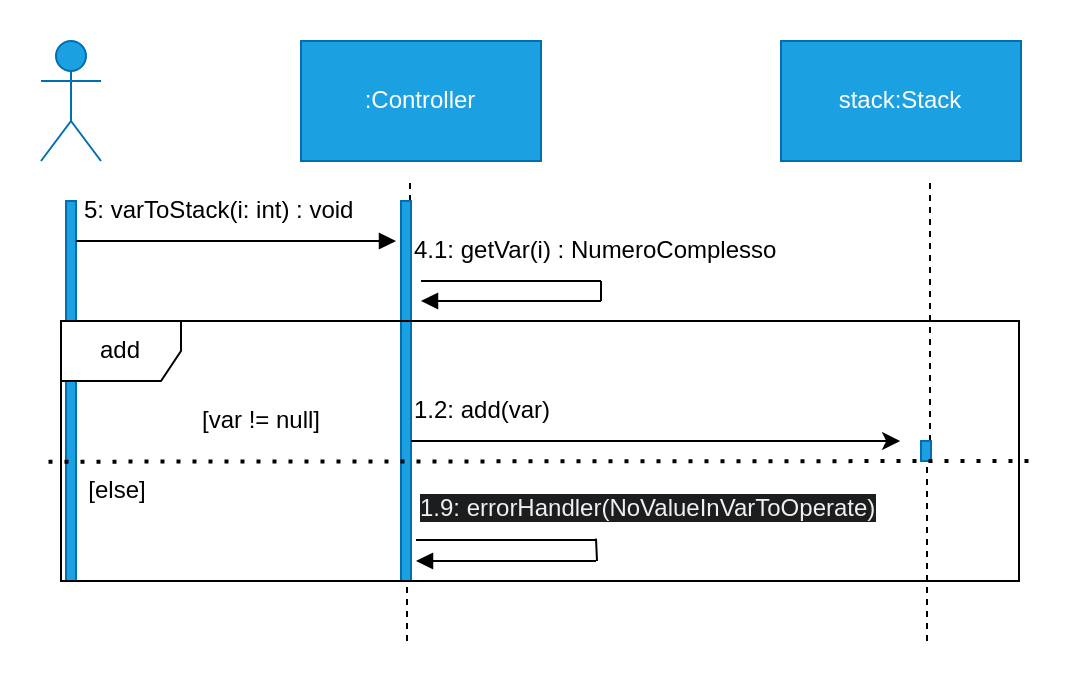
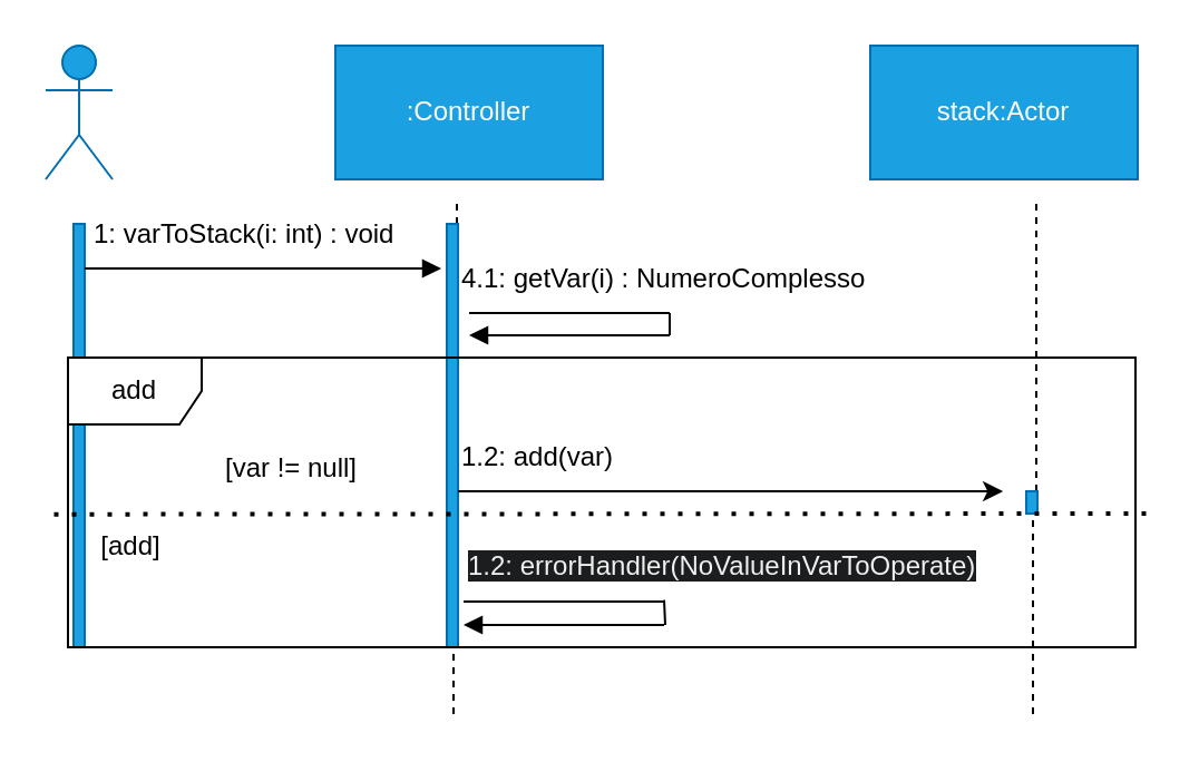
- <mxCell id="10" value="stack:Stack" style="rounded=0;whiteSpace=wrap;html=1;fillColor=#1ba1e2;fontColor=#ffffff;strokeColor=#006EAF;" parent="1" vertex="1"><mxGeometry x="390" y="20" width="120" height="60" as="geometry" /></mxCell>
+ <mxCell id="10" value="stack:Actor" style="rounded=0;whiteSpace=wrap;html=1;fillColor=#1ba1e2;fontColor=#ffffff;strokeColor=#006EAF;" parent="1" vertex="1"><mxGeometry x="390" y="20" width="120" height="60" as="geometry" /></mxCell>
- <mxCell id="5" value="5: varToStack(i: int) : void" style="text;html=1;strokeColor=none;fillColor=none;align=left;verticalAlign=middle;whiteSpace=wrap;rounded=0;" parent="1" vertex="1"><mxGeometry x="40" y="90" width="160" height="30" as="geometry" /></mxCell>
+ <mxCell id="5" value="1: varToStack(i: int) : void" style="text;html=1;strokeColor=none;fillColor=none;align=left;verticalAlign=middle;whiteSpace=wrap;rounded=0;" parent="1" vertex="1"><mxGeometry x="40" y="90" width="160" height="30" as="geometry" /></mxCell>
- <mxCell id="23" value="[else]" style="text;html=1;align=center;verticalAlign=middle;resizable=0;points=[];autosize=1;strokeColor=none;fillColor=none;" parent="1" vertex="1"><mxGeometry x="32.5" y="230" width="50" height="30" as="geometry" /></mxCell>
+ <mxCell id="23" value="[add]" style="text;html=1;align=center;verticalAlign=middle;resizable=0;points=[];autosize=1;strokeColor=none;fillColor=none;" parent="1" vertex="1"><mxGeometry x="32.5" y="230" width="50" height="30" as="geometry" /></mxCell>
- <mxCell id="24" value="&lt;span style=&quot;color: rgb(240, 240, 240); font-family: Helvetica; font-size: 12px; font-style: normal; font-variant-ligatures: normal; font-variant-caps: normal; font-weight: 400; letter-spacing: normal; orphans: 2; text-align: left; text-indent: 0px; text-transform: none; widows: 2; word-spacing: 0px; -webkit-text-stroke-width: 0px; background-color: rgb(27, 29, 30); text-decoration-thickness: initial; text-decoration-style: initial; text-decoration-color: initial; float: none; display: inline !important;&quot;&gt;1.9: errorHandler(NoValueInVarToOperate)&lt;/span&gt;" style="text;whiteSpace=wrap;html=1;" parent="1" vertex="1"><mxGeometry x="207.5" y="240" width="245" height="20" as="geometry" /></mxCell>
+ <mxCell id="24" value="&lt;span style=&quot;color: rgb(240, 240, 240); font-family: Helvetica; font-size: 12px; font-style: normal; font-variant-ligatures: normal; font-variant-caps: normal; font-weight: 400; letter-spacing: normal; orphans: 2; text-align: left; text-indent: 0px; text-transform: none; widows: 2; word-spacing: 0px; -webkit-text-stroke-width: 0px; background-color: rgb(27, 29, 30); text-decoration-thickness: initial; text-decoration-style: initial; text-decoration-color: initial; float: none; display: inline !important;&quot;&gt;1.2: errorHandler(NoValueInVarToOperate)&lt;/span&gt;" style="text;whiteSpace=wrap;html=1;" parent="1" vertex="1"><mxGeometry x="207.5" y="240" width="245" height="20" as="geometry" /></mxCell>
